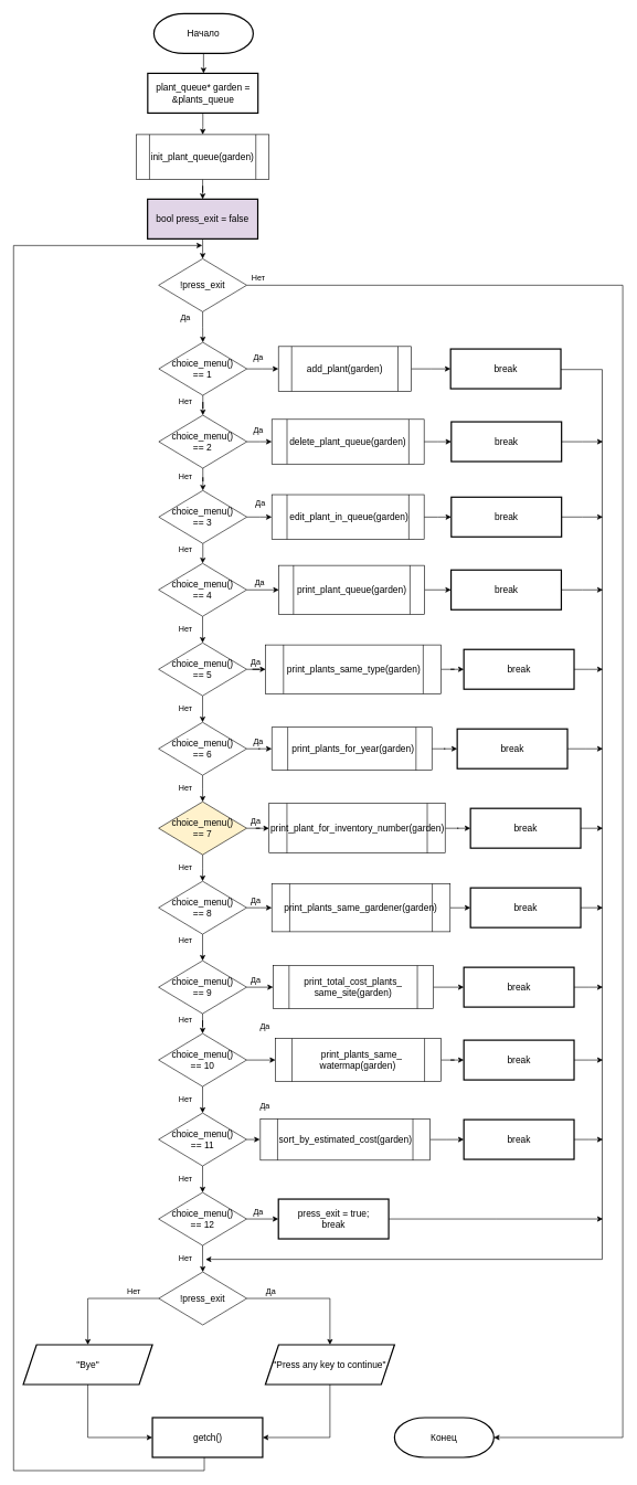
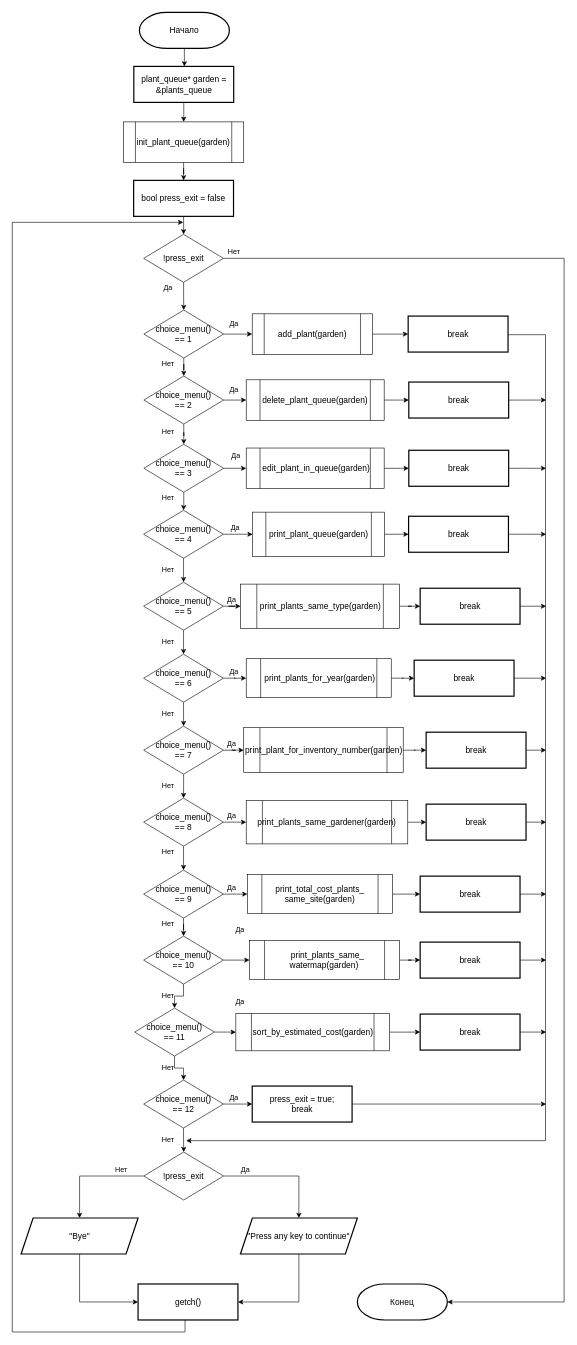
- <mxCell id="10" value="&lt;div&gt;&lt;span style=&quot;font-size: 14px&quot;&gt;bool press_exit = false&lt;/span&gt;&lt;br&gt;&lt;/div&gt;" style="whiteSpace=wrap;html=1;strokeWidth=2;align=center;fillColor=#e1d5e7;" parent="1" vertex="1"><mxGeometry x="222.34" y="300" width="166.5" height="60" as="geometry" /></mxCell>
+ <mxCell id="10" value="&lt;div&gt;&lt;span style=&quot;font-size: 14px&quot;&gt;bool press_exit = false&lt;/span&gt;&lt;br&gt;&lt;/div&gt;" style="whiteSpace=wrap;html=1;strokeWidth=2;align=center;" parent="1" vertex="1"><mxGeometry x="222.34" y="300" width="166.5" height="60" as="geometry" /></mxCell>
- <mxCell id="50" value="&lt;font style=&quot;font-size: 14px&quot;&gt;choice_menu() &lt;br&gt;== 7&lt;br&gt;&lt;/font&gt;" style="rhombus;whiteSpace=wrap;html=1;fillColor=#fff2cc;" parent="1" vertex="1"><mxGeometry x="239.08" y="1210" width="133.01" height="80" as="geometry" /></mxCell>
+ <mxCell id="50" value="&lt;font style=&quot;font-size: 14px&quot;&gt;choice_menu() &lt;br&gt;== 7&lt;br&gt;&lt;/font&gt;" style="rhombus;whiteSpace=wrap;html=1;fillColor=#FFFFFF;" parent="1" vertex="1"><mxGeometry x="239.08" y="1210" width="133.01" height="80" as="geometry" /></mxCell>
- <mxCell id="72" value="&lt;font style=&quot;font-size: 14px&quot;&gt;choice_menu() &lt;br&gt;== 11&lt;br&gt;&lt;/font&gt;" style="rhombus;whiteSpace=wrap;html=1;fillColor=#FFFFFF;" parent="1" vertex="1"><mxGeometry x="239" y="1680" width="133.01" height="80" as="geometry" /></mxCell>
+ <mxCell id="72" value="&lt;font style=&quot;font-size: 14px&quot;&gt;choice_menu() &lt;br&gt;== 11&lt;br&gt;&lt;/font&gt;" style="rhombus;whiteSpace=wrap;html=1;fillColor=#FFFFFF;" parent="1" vertex="1"><mxGeometry x="224" y="1680" width="133.01" height="80" as="geometry" /></mxCell>
